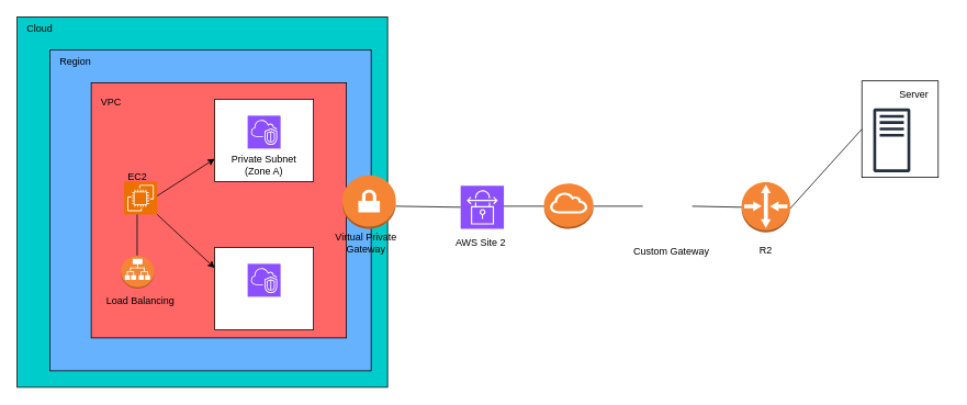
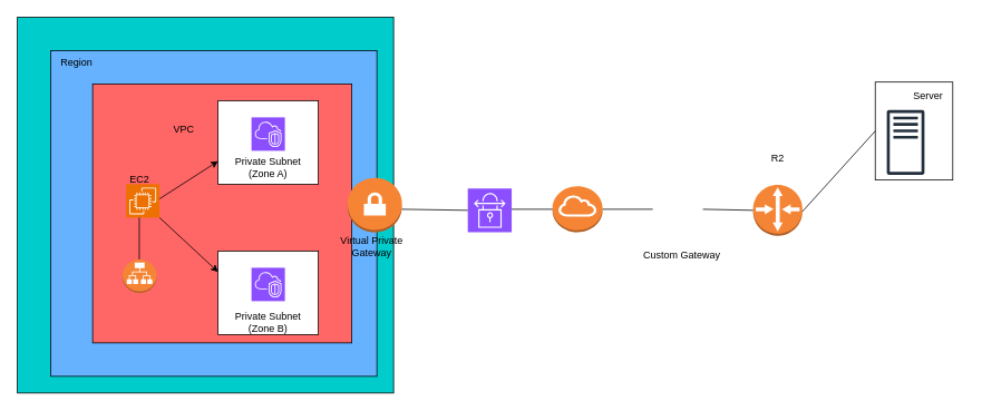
- <mxCell id="25" value="Cloud" style="text;whiteSpace=wrap;html=1;" vertex="1" parent="1"><mxGeometry x="30" y="20" width="40" height="30" as="geometry" /></mxCell>
- <mxCell id="23" value="VPC" style="text;whiteSpace=wrap;html=1;" vertex="1" parent="1"><mxGeometry x="120" y="110" width="30" height="30" as="geometry" /></mxCell>
+ <mxCell id="23" value="VPC" style="text;whiteSpace=wrap;html=1;" vertex="1" parent="1"><mxGeometry x="205" y="140" width="30" height="30" as="geometry" /></mxCell>
- <mxCell id="12" value="AWS Site 2&amp;nbsp;" style="text;html=1;align=center;verticalAlign=middle;whiteSpace=wrap;rounded=0;" vertex="1" parent="1"><mxGeometry x="550" y="280" width="70" height="30" as="geometry" /></mxCell>
- <mxCell id="27" value="R2&amp;nbsp;" style="text;whiteSpace=wrap;html=1;" vertex="1" parent="1"><mxGeometry x="919.5" y="290" width="20" height="30" as="geometry" /></mxCell>
+ <mxCell id="27" value="R2&amp;nbsp;" style="text;whiteSpace=wrap;html=1;" vertex="1" parent="1"><mxGeometry x="919.5" y="175" width="20" height="30" as="geometry" /></mxCell>
- <mxCell id="22" value="Load Balancing" style="text;html=1;align=center;verticalAlign=middle;whiteSpace=wrap;rounded=0;" vertex="1" parent="1"><mxGeometry x="125" y="350" width="90" height="30" as="geometry" /></mxCell>
+ <mxCell id="18" value="Private Subnet (Zone B)" style="text;html=1;align=center;verticalAlign=middle;whiteSpace=wrap;rounded=0;" vertex="1" parent="1"><mxGeometry x="270" y="370" width="100" height="30" as="geometry" /></mxCell>
